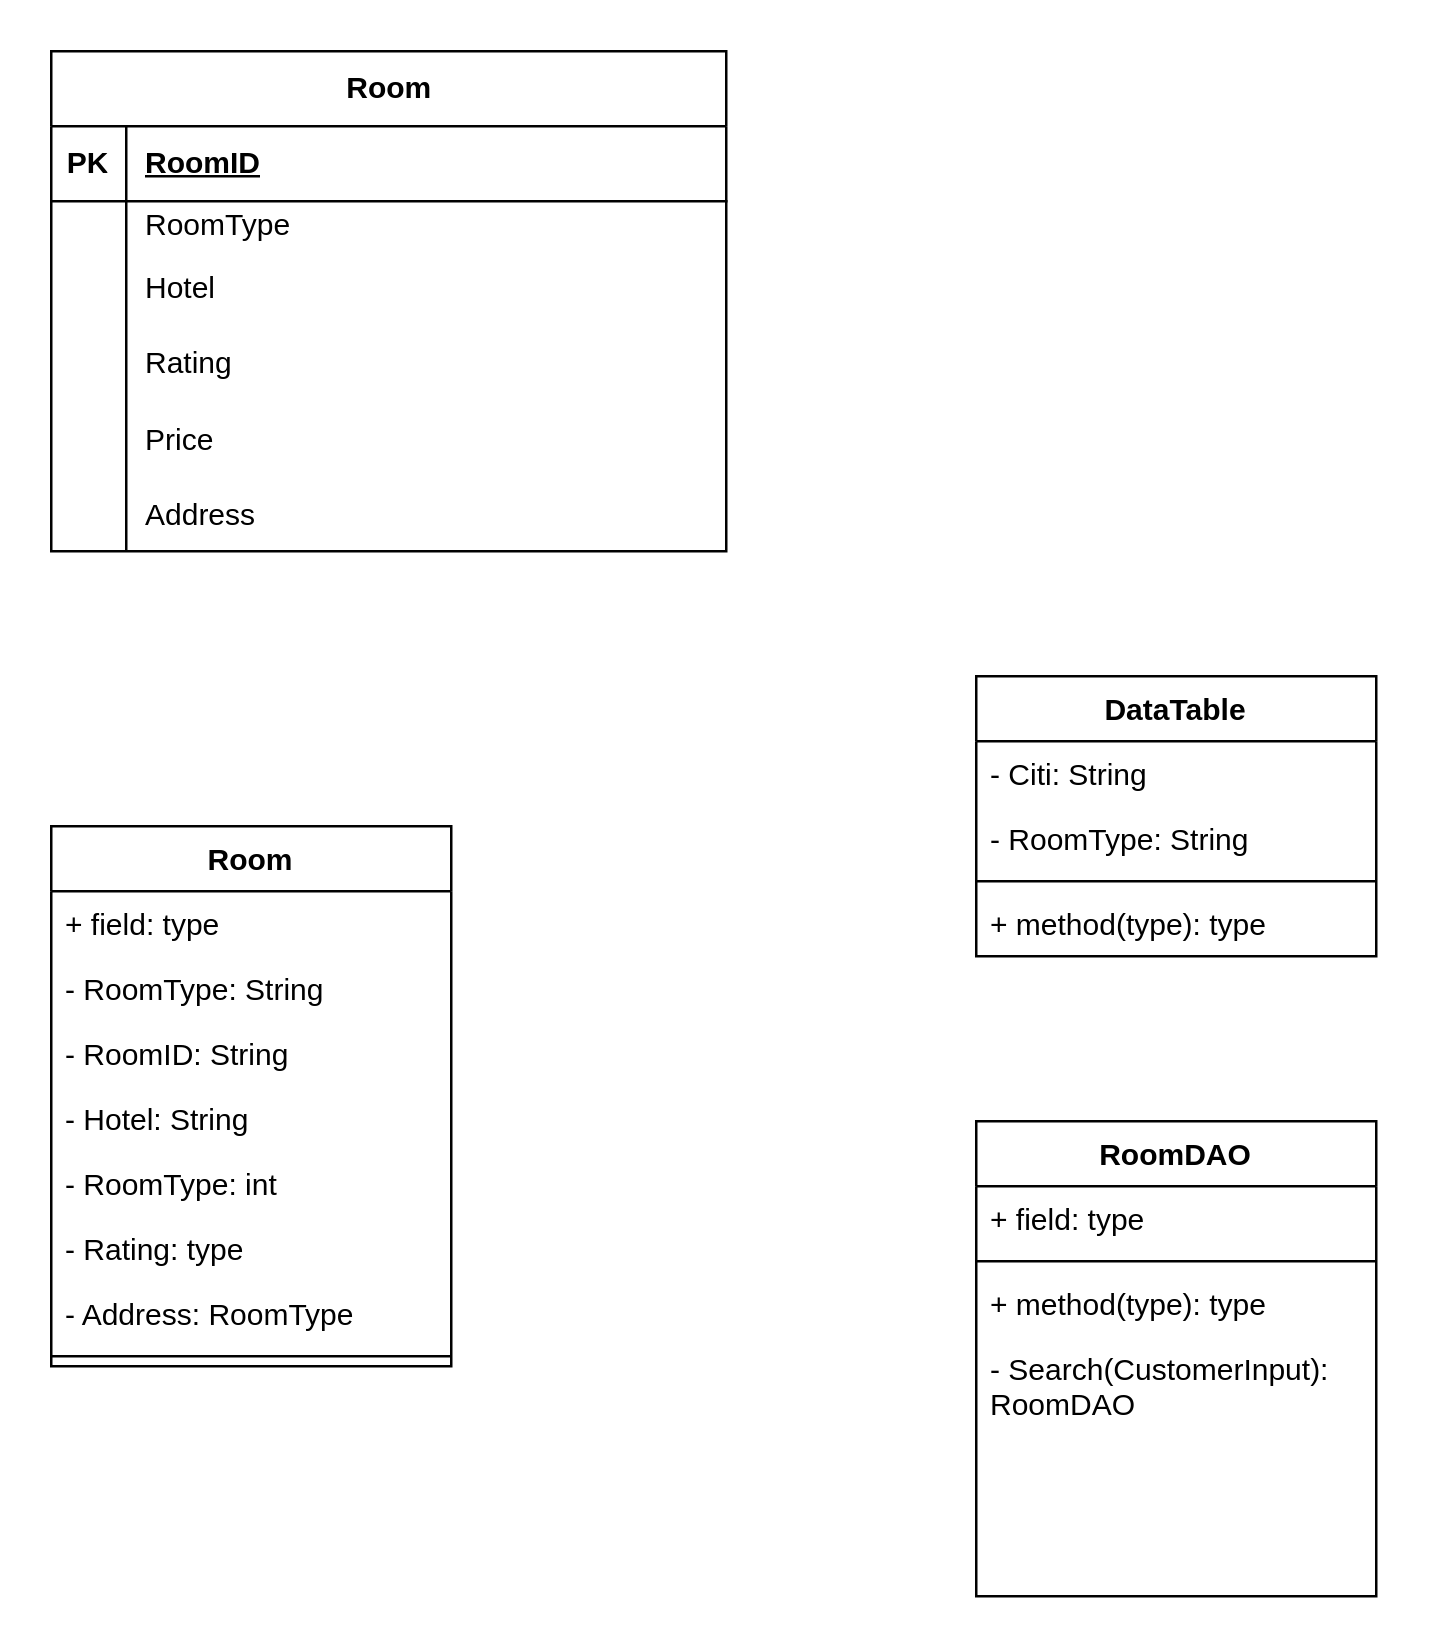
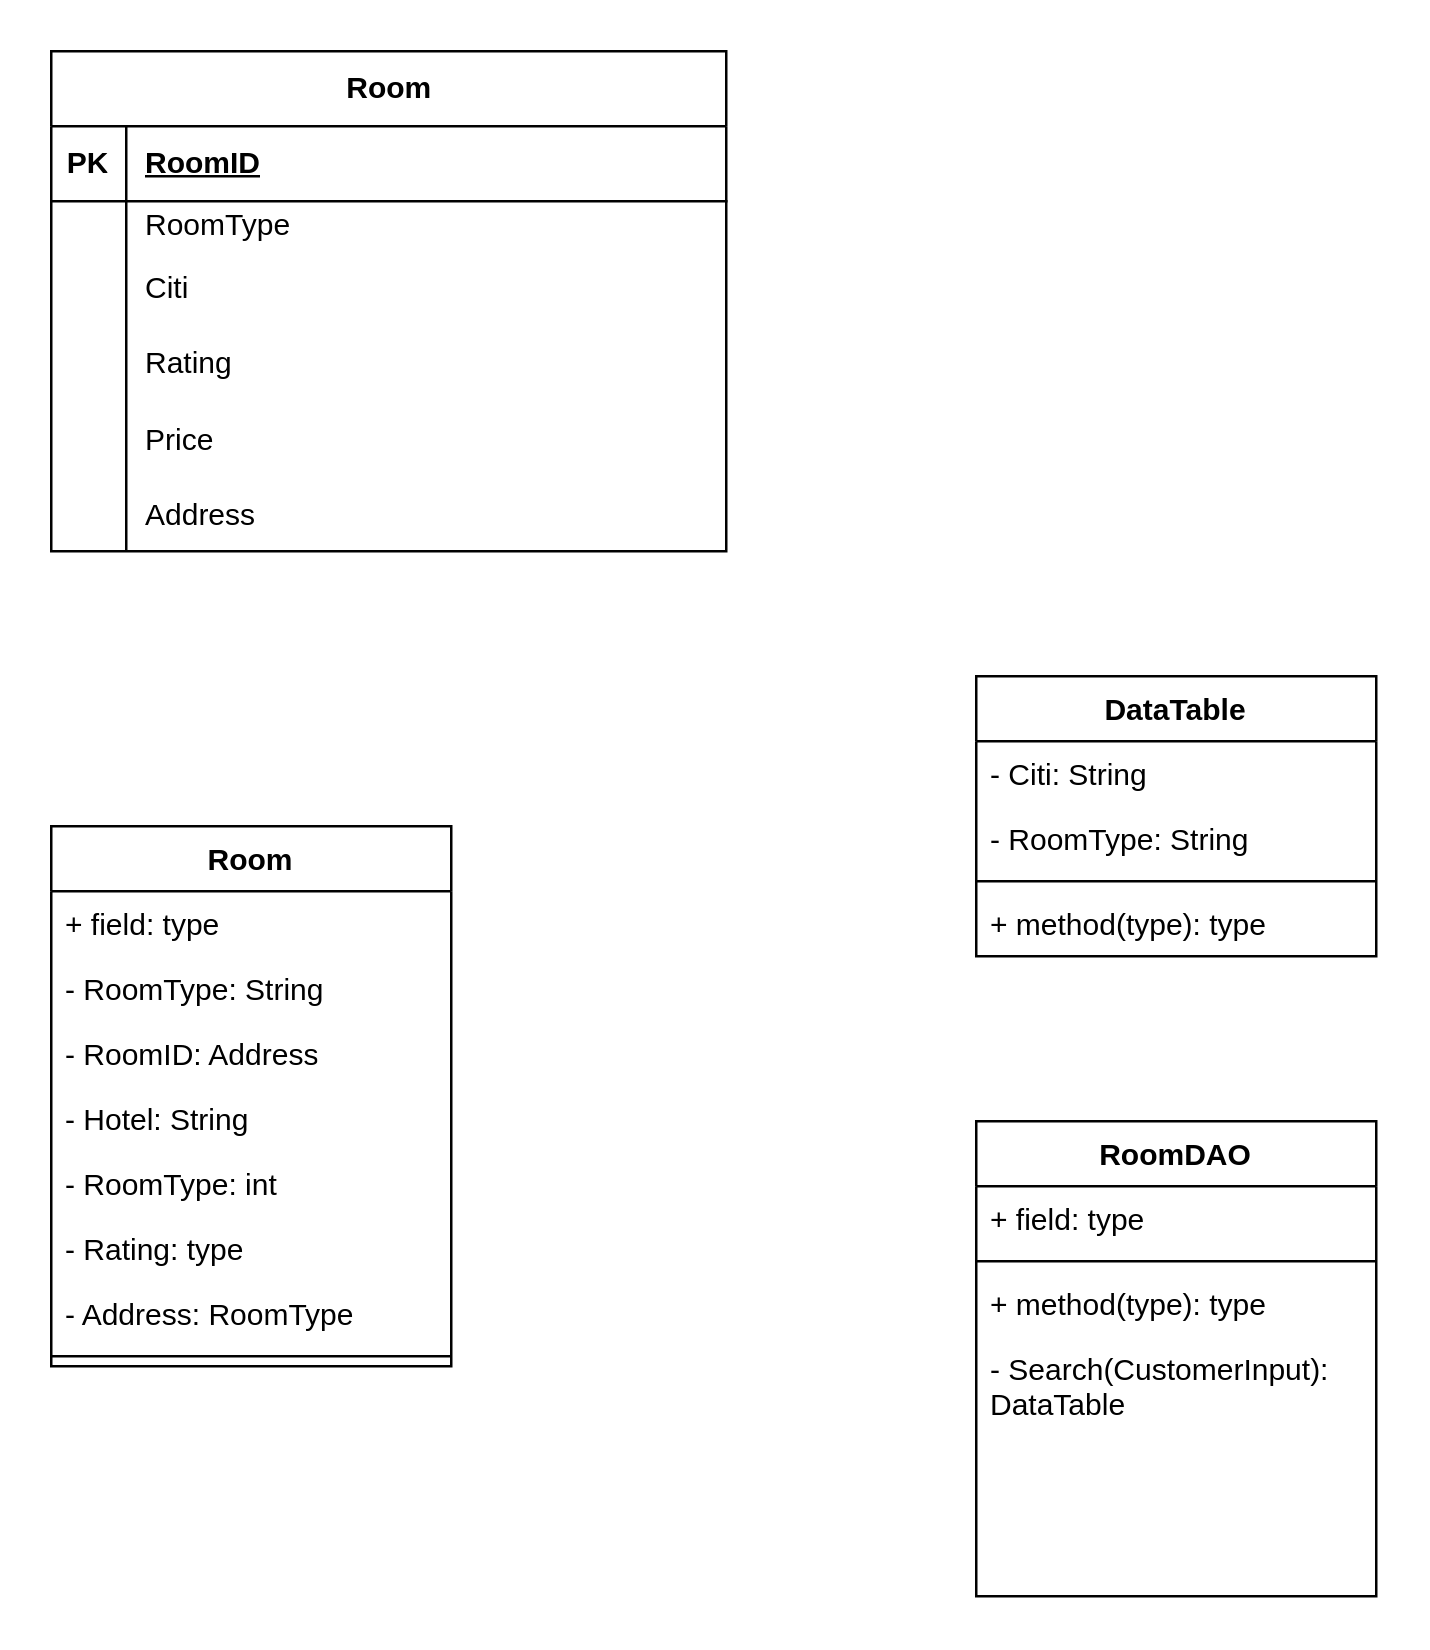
- <mxCell id="11" value="Hotel" style="shape=partialRectangle;connectable=0;fillColor=none;top=0;left=0;bottom=0;right=0;align=left;spacingLeft=6;overflow=hidden;whiteSpace=wrap;html=1;" vertex="1" parent="9"><mxGeometry x="30" width="240" height="30" as="geometry"><mxRectangle width="240" height="30" as="alternateBounds" /></mxGeometry></mxCell>
+ <mxCell id="11" value="Citi" style="shape=partialRectangle;connectable=0;fillColor=none;top=0;left=0;bottom=0;right=0;align=left;spacingLeft=6;overflow=hidden;whiteSpace=wrap;html=1;" vertex="1" parent="9"><mxGeometry x="30" width="240" height="30" as="geometry"><mxRectangle width="240" height="30" as="alternateBounds" /></mxGeometry></mxCell>
- <mxCell id="24" value="- RoomID: String" style="text;strokeColor=none;fillColor=none;align=left;verticalAlign=top;spacingLeft=4;spacingRight=4;overflow=hidden;rotatable=0;points=[[0,0.5],[1,0.5]];portConstraint=eastwest;whiteSpace=wrap;html=1;" vertex="1" parent="21"><mxGeometry y="78" width="160" height="26" as="geometry" /></mxCell>
+ <mxCell id="24" value="- RoomID: Address" style="text;strokeColor=none;fillColor=none;align=left;verticalAlign=top;spacingLeft=4;spacingRight=4;overflow=hidden;rotatable=0;points=[[0,0.5],[1,0.5]];portConstraint=eastwest;whiteSpace=wrap;html=1;" vertex="1" parent="21"><mxGeometry y="78" width="160" height="26" as="geometry" /></mxCell>
- <mxCell id="39" value="- Search(CustomerInput): RoomDAO" style="text;strokeColor=none;fillColor=none;align=left;verticalAlign=top;spacingLeft=4;spacingRight=4;overflow=hidden;rotatable=0;points=[[0,0.5],[1,0.5]];portConstraint=eastwest;whiteSpace=wrap;html=1;" vertex="1" parent="35"><mxGeometry y="86" width="160" height="104" as="geometry" /></mxCell>
+ <mxCell id="39" value="- Search(CustomerInput): DataTable" style="text;strokeColor=none;fillColor=none;align=left;verticalAlign=top;spacingLeft=4;spacingRight=4;overflow=hidden;rotatable=0;points=[[0,0.5],[1,0.5]];portConstraint=eastwest;whiteSpace=wrap;html=1;" vertex="1" parent="35"><mxGeometry y="86" width="160" height="104" as="geometry" /></mxCell>
